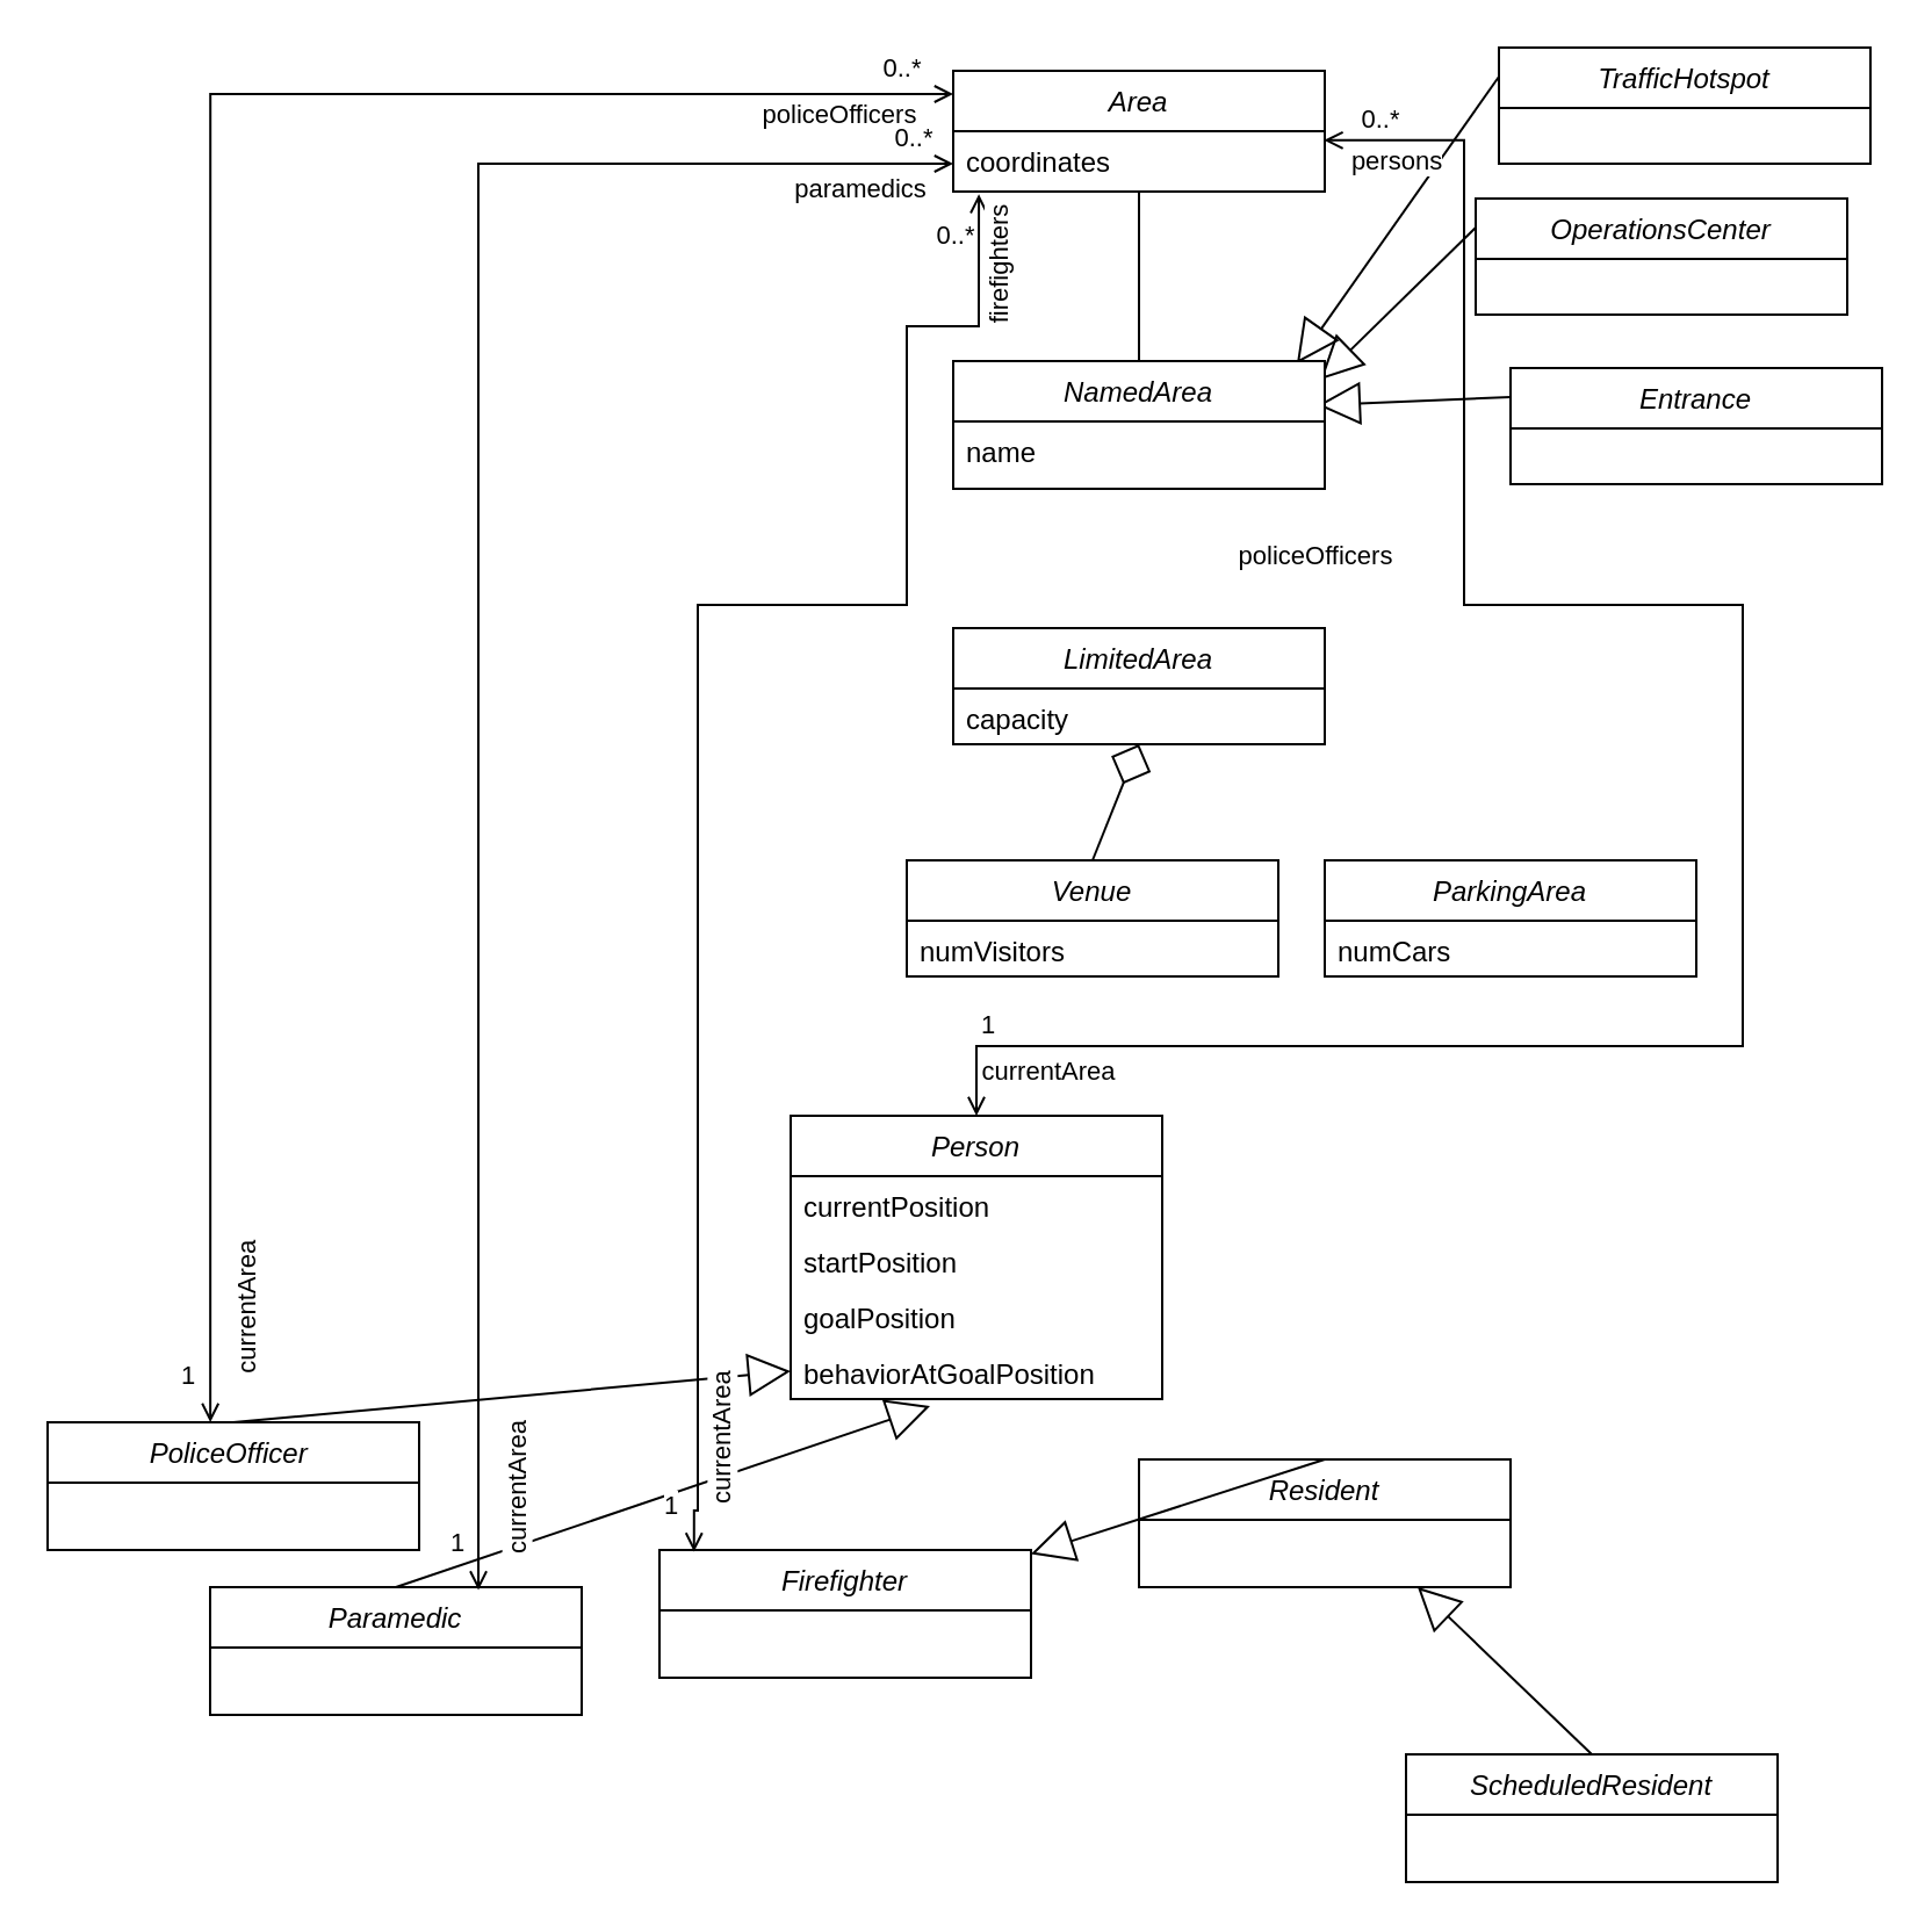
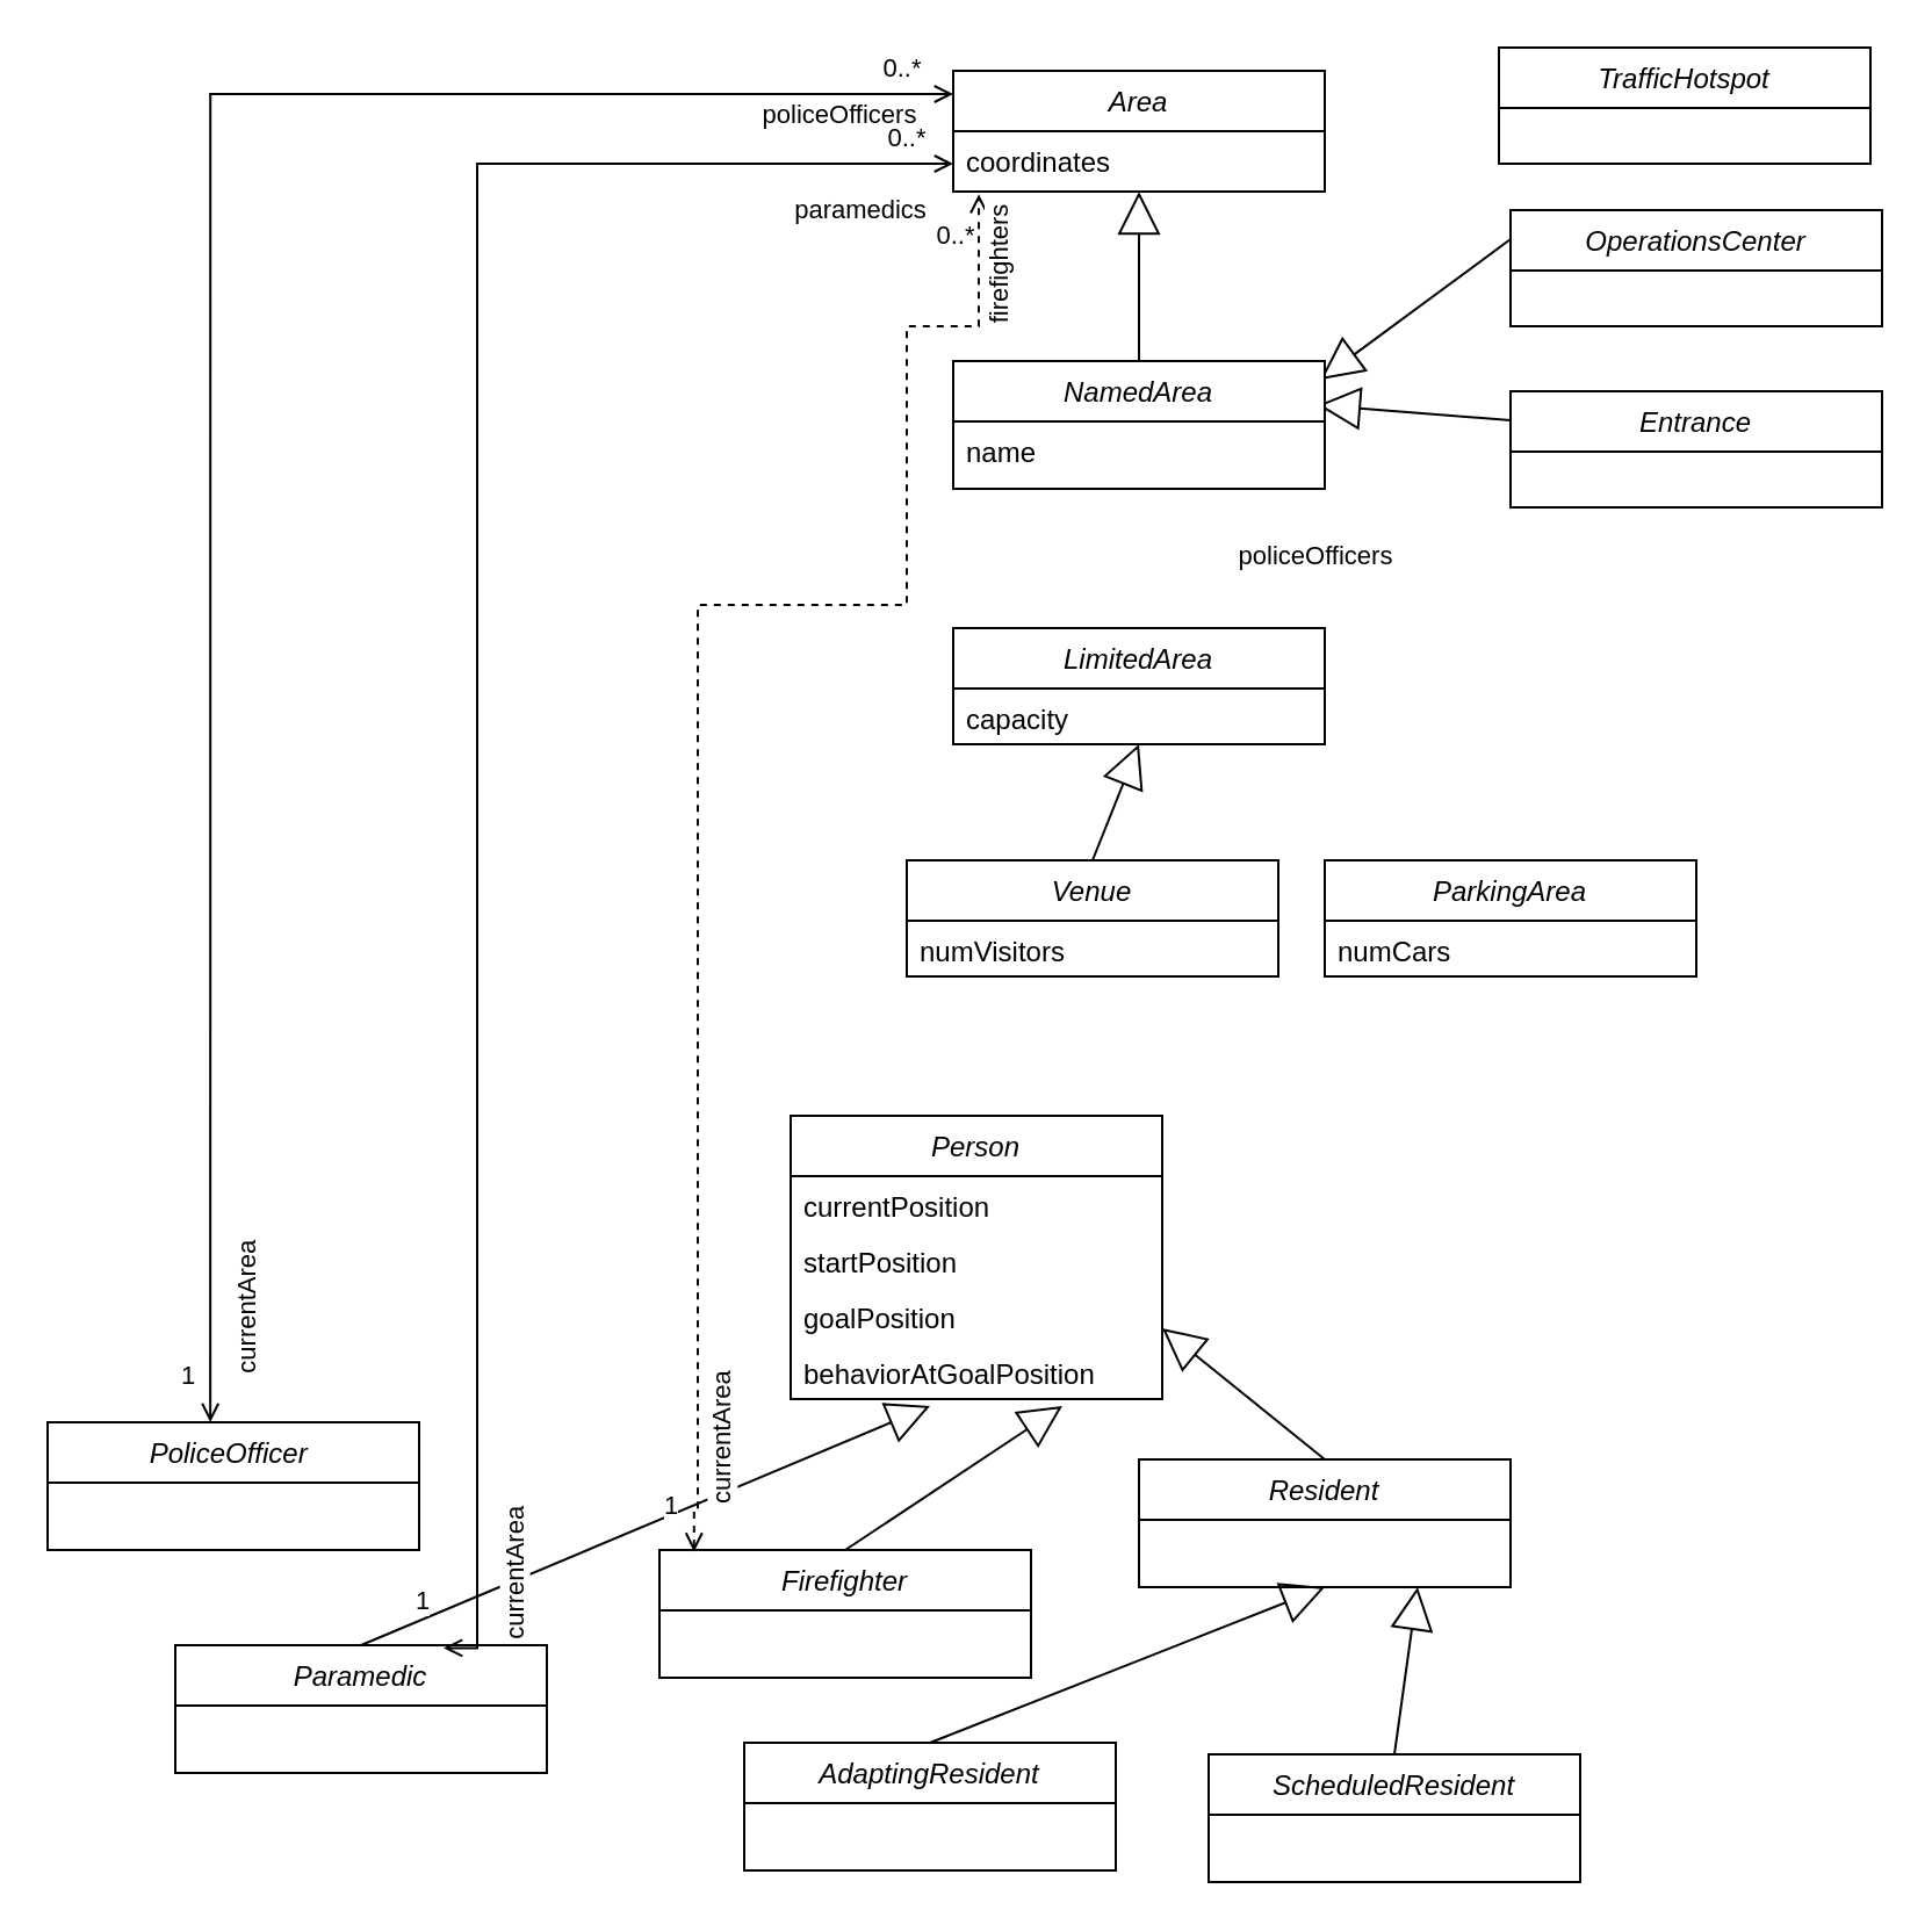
- <mxCell id="19" value="" style="endArrow=none;endSize=16;endFill=0;html=1;rounded=0;exitX=0.5;exitY=0;exitDx=0;exitDy=0;entryX=0.5;entryY=1;entryDx=0;entryDy=0;" edge="1" parent="1" source="17" target="4"><mxGeometry width="160" relative="1" as="geometry"><mxPoint x="660" y="53" as="sourcePoint" /><mxPoint x="490" y="130" as="targetPoint" /></mxGeometry></mxCell>
+ <mxCell id="19" value="" style="endArrow=block;endSize=16;endFill=0;html=1;rounded=0;exitX=0.5;exitY=0;exitDx=0;exitDy=0;entryX=0.5;entryY=1;entryDx=0;entryDy=0;" edge="1" parent="1" source="17" target="4"><mxGeometry width="160" relative="1" as="geometry"><mxPoint x="660" y="53" as="sourcePoint" /><mxPoint x="490" y="130" as="targetPoint" /></mxGeometry></mxCell>
- <mxCell id="16" value="" style="endArrow=block;endSize=16;endFill=0;html=1;rounded=0;entryX=0.925;entryY=0.018;entryDx=0;entryDy=0;entryPerimeter=0;exitX=0;exitY=0.25;exitDx=0;exitDy=0;" edge="1" parent="1" source="15" target="17"><mxGeometry width="160" relative="1" as="geometry"><mxPoint x="1034" y="169" as="sourcePoint" /><mxPoint x="740" y="100" as="targetPoint" /></mxGeometry></mxCell>
- <mxCell id="13" value="OperationsCenter" style="swimlane;fontStyle=2;align=center;verticalAlign=top;childLayout=stackLayout;horizontal=1;startSize=26;horizontalStack=0;resizeParent=1;resizeLast=0;collapsible=1;marginBottom=0;rounded=0;shadow=0;strokeWidth=1;" vertex="1" parent="1"><mxGeometry x="635" y="85" width="160" height="50" as="geometry"><mxRectangle x="110" y="120" width="160" height="26" as="alternateBounds" /></mxGeometry></mxCell>
+ <mxCell id="13" value="OperationsCenter" style="swimlane;fontStyle=2;align=center;verticalAlign=top;childLayout=stackLayout;horizontal=1;startSize=26;horizontalStack=0;resizeParent=1;resizeLast=0;collapsible=1;marginBottom=0;rounded=0;shadow=0;strokeWidth=1;" vertex="1" parent="1"><mxGeometry x="650" y="90" width="160" height="50" as="geometry"><mxRectangle x="110" y="120" width="160" height="26" as="alternateBounds" /></mxGeometry></mxCell>
- <mxCell id="6" value="Entrance" style="swimlane;fontStyle=2;align=center;verticalAlign=top;childLayout=stackLayout;horizontal=1;startSize=26;horizontalStack=0;resizeParent=1;resizeLast=0;collapsible=1;marginBottom=0;rounded=0;shadow=0;strokeWidth=1;" vertex="1" parent="1"><mxGeometry x="650" y="158" width="160" height="50" as="geometry"><mxRectangle x="110" y="120" width="160" height="26" as="alternateBounds" /></mxGeometry></mxCell>
+ <mxCell id="6" value="Entrance" style="swimlane;fontStyle=2;align=center;verticalAlign=top;childLayout=stackLayout;horizontal=1;startSize=26;horizontalStack=0;resizeParent=1;resizeLast=0;collapsible=1;marginBottom=0;rounded=0;shadow=0;strokeWidth=1;" vertex="1" parent="1"><mxGeometry x="650" y="168" width="160" height="50" as="geometry"><mxRectangle x="110" y="120" width="160" height="26" as="alternateBounds" /></mxGeometry></mxCell>
- <mxCell id="47" value="" style="endArrow=open;endFill=0;html=1;edgeStyle=orthogonalEdgeStyle;align=left;verticalAlign=top;rounded=0;exitX=0.093;exitY=0.013;exitDx=0;exitDy=0;exitPerimeter=0;startArrow=open;startFill=0;entryX=0.069;entryY=1.043;entryDx=0;entryDy=0;entryPerimeter=0;" edge="1" parent="1" source="29" target="5"><mxGeometry x="-1" relative="1" as="geometry"><mxPoint x="110" y="632" as="sourcePoint" /><mxPoint x="420" y="120" as="targetPoint" /><Array as="points"><mxPoint x="298" y="650" /><mxPoint x="300" y="650" /><mxPoint x="300" y="260" /><mxPoint x="390" y="260" /><mxPoint x="390" y="140" /><mxPoint x="421" y="140" /></Array></mxGeometry></mxCell>
+ <mxCell id="47" value="" style="endArrow=open;endFill=0;html=1;edgeStyle=orthogonalEdgeStyle;align=left;verticalAlign=top;rounded=0;exitX=0.093;exitY=0.013;exitDx=0;exitDy=0;exitPerimeter=0;startArrow=open;startFill=0;entryX=0.069;entryY=1.043;entryDx=0;entryDy=0;entryPerimeter=0;dashed=1;" edge="1" parent="1" source="29" target="5"><mxGeometry x="-1" relative="1" as="geometry"><mxPoint x="110" y="632" as="sourcePoint" /><mxPoint x="420" y="120" as="targetPoint" /><Array as="points"><mxPoint x="298" y="650" /><mxPoint x="300" y="650" /><mxPoint x="300" y="260" /><mxPoint x="390" y="260" /><mxPoint x="390" y="140" /><mxPoint x="421" y="140" /></Array></mxGeometry></mxCell>
- <mxCell id="10" value="" style="endArrow=diamond;endSize=16;endFill=0;html=1;rounded=0;entryX=0.5;entryY=1;entryDx=0;entryDy=0;exitX=0.5;exitY=0;exitDx=0;exitDy=0;" edge="1" parent="1" source="8" target="2"><mxGeometry width="160" relative="1" as="geometry"><mxPoint x="544" y="500" as="sourcePoint" /><mxPoint x="544.5" y="461" as="targetPoint" /></mxGeometry></mxCell>
+ <mxCell id="10" value="" style="endArrow=block;endSize=16;endFill=0;html=1;rounded=0;entryX=0.5;entryY=1;entryDx=0;entryDy=0;exitX=0.5;exitY=0;exitDx=0;exitDy=0;" edge="1" parent="1" source="8" target="2"><mxGeometry width="160" relative="1" as="geometry"><mxPoint x="544" y="500" as="sourcePoint" /><mxPoint x="544.5" y="461" as="targetPoint" /></mxGeometry></mxCell>
- <mxCell id="53" style="edgeStyle=orthogonalEdgeStyle;rounded=0;orthogonalLoop=1;jettySize=auto;html=1;exitX=0.5;exitY=0;exitDx=0;exitDy=0;entryX=0.998;entryY=0.151;entryDx=0;entryDy=0;entryPerimeter=0;startArrow=open;startFill=0;endArrow=open;endFill=0;" edge="1" parent="1" source="20" target="5"><mxGeometry relative="1" as="geometry"><mxPoint x="580" y="60" as="targetPoint" /><Array as="points"><mxPoint x="420" y="450" /><mxPoint x="750" y="450" /><mxPoint x="750" y="260" /><mxPoint x="630" y="260" /><mxPoint x="630" y="60" /></Array></mxGeometry></mxCell>
- <mxCell id="54" value="persons" style="edgeLabel;html=1;align=center;verticalAlign=middle;resizable=0;points=[];rotation=0;" vertex="1" connectable="0" parent="53"><mxGeometry x="0.956" y="2" relative="1" as="geometry"><mxPoint x="10" y="7" as="offset" /></mxGeometry></mxCell>
- <mxCell id="55" value="0..*" style="edgeLabel;html=1;align=center;verticalAlign=middle;resizable=0;points=[];" vertex="1" connectable="0" parent="53"><mxGeometry x="0.95" y="-9" relative="1" as="geometry"><mxPoint as="offset" /></mxGeometry></mxCell>
- <mxCell id="56" value="1" style="edgeLabel;html=1;align=center;verticalAlign=middle;resizable=0;points=[];" vertex="1" connectable="0" parent="53"><mxGeometry x="-0.903" y="-3" relative="1" as="geometry"><mxPoint x="-11" y="-13" as="offset" /></mxGeometry></mxCell>
- <mxCell id="57" value="currentArea" style="edgeLabel;html=1;align=center;verticalAlign=middle;resizable=0;points=[];" vertex="1" connectable="0" parent="53"><mxGeometry x="-0.542" y="-1" relative="1" as="geometry"><mxPoint x="-153" y="9" as="offset" /></mxGeometry></mxCell>
- <mxCell id="26" value="" style="endArrow=block;endSize=16;endFill=0;html=1;rounded=0;exitX=0.5;exitY=0;exitDx=0;exitDy=0;entryX=0;entryY=0.5;entryDx=0;entryDy=0;" edge="1" parent="1" source="25" target="24"><mxGeometry width="160" relative="1" as="geometry"><mxPoint x="-390" y="1060" as="sourcePoint" /><mxPoint x="-531" y="1014" as="targetPoint" /></mxGeometry></mxCell>
+ <mxCell id="30" value="" style="endArrow=block;endSize=16;endFill=0;html=1;rounded=0;exitX=0.5;exitY=0;exitDx=0;exitDy=0;entryX=0.731;entryY=1.125;entryDx=0;entryDy=0;entryPerimeter=0;" edge="1" parent="1" source="29" target="24"><mxGeometry width="160" relative="1" as="geometry"><mxPoint x="-6" y="940" as="sourcePoint" /><mxPoint x="224" y="745" as="targetPoint" /></mxGeometry></mxCell>
- <mxCell id="32" value="" style="endArrow=block;endSize=16;endFill=0;html=1;rounded=0;exitX=0.5;exitY=0;exitDx=0;exitDy=0;" edge="1" parent="1" source="31" target="29"><mxGeometry width="160" relative="1" as="geometry"><mxPoint x="144" y="868" as="sourcePoint" /><mxPoint x="650" y="530" as="targetPoint" /></mxGeometry></mxCell>
+ <mxCell id="32" value="" style="endArrow=block;endSize=16;endFill=0;html=1;rounded=0;exitX=0.5;exitY=0;exitDx=0;exitDy=0;entryX=1;entryY=0.75;entryDx=0;entryDy=0;" edge="1" parent="1" source="31" target="20"><mxGeometry width="160" relative="1" as="geometry"><mxPoint x="144" y="868" as="sourcePoint" /><mxPoint x="650" y="530" as="targetPoint" /></mxGeometry></mxCell>
- <mxCell id="27" value="Paramedic" style="swimlane;fontStyle=2;align=center;verticalAlign=top;childLayout=stackLayout;horizontal=1;startSize=26;horizontalStack=0;resizeParent=1;resizeLast=0;collapsible=1;marginBottom=0;rounded=0;shadow=0;strokeWidth=1;" vertex="1" parent="1"><mxGeometry x="90" y="683" width="160" height="55" as="geometry"><mxRectangle x="110" y="120" width="160" height="26" as="alternateBounds" /></mxGeometry></mxCell>
+ <mxCell id="27" value="Paramedic" style="swimlane;fontStyle=2;align=center;verticalAlign=top;childLayout=stackLayout;horizontal=1;startSize=26;horizontalStack=0;resizeParent=1;resizeLast=0;collapsible=1;marginBottom=0;rounded=0;shadow=0;strokeWidth=1;" vertex="1" parent="1"><mxGeometry x="75" y="708" width="160" height="55" as="geometry"><mxRectangle x="110" y="120" width="160" height="26" as="alternateBounds" /></mxGeometry></mxCell>
+ <mxCell id="34" value="" style="endArrow=block;endSize=16;endFill=0;html=1;rounded=0;exitX=0.5;exitY=0;exitDx=0;exitDy=0;entryX=0.5;entryY=1;entryDx=0;entryDy=0;" edge="1" parent="1" source="33" target="31"><mxGeometry width="160" relative="1" as="geometry"><mxPoint x="620" y="638" as="sourcePoint" /><mxPoint x="510" y="582" as="targetPoint" /></mxGeometry></mxCell>
+ <mxCell id="33" value="AdaptingResident" style="swimlane;fontStyle=2;align=center;verticalAlign=top;childLayout=stackLayout;horizontal=1;startSize=26;horizontalStack=0;resizeParent=1;resizeLast=0;collapsible=1;marginBottom=0;rounded=0;shadow=0;strokeWidth=1;" vertex="1" parent="1"><mxGeometry x="320" y="750" width="160" height="55" as="geometry"><mxRectangle x="660" y="518" width="160" height="26" as="alternateBounds" /></mxGeometry></mxCell>
- <mxCell id="35" value="ScheduledResident" style="swimlane;fontStyle=2;align=center;verticalAlign=top;childLayout=stackLayout;horizontal=1;startSize=26;horizontalStack=0;resizeParent=1;resizeLast=0;collapsible=1;marginBottom=0;rounded=0;shadow=0;strokeWidth=1;" vertex="1" parent="1"><mxGeometry x="605" y="755" width="160" height="55" as="geometry"><mxRectangle x="660" y="518" width="160" height="26" as="alternateBounds" /></mxGeometry></mxCell>
+ <mxCell id="35" value="ScheduledResident" style="swimlane;fontStyle=2;align=center;verticalAlign=top;childLayout=stackLayout;horizontal=1;startSize=26;horizontalStack=0;resizeParent=1;resizeLast=0;collapsible=1;marginBottom=0;rounded=0;shadow=0;strokeWidth=1;" vertex="1" parent="1"><mxGeometry x="520" y="755" width="160" height="55" as="geometry"><mxRectangle x="660" y="518" width="160" height="26" as="alternateBounds" /></mxGeometry></mxCell>
